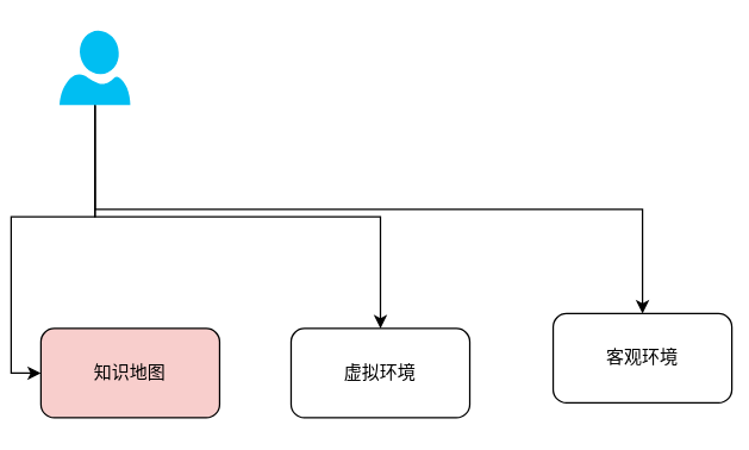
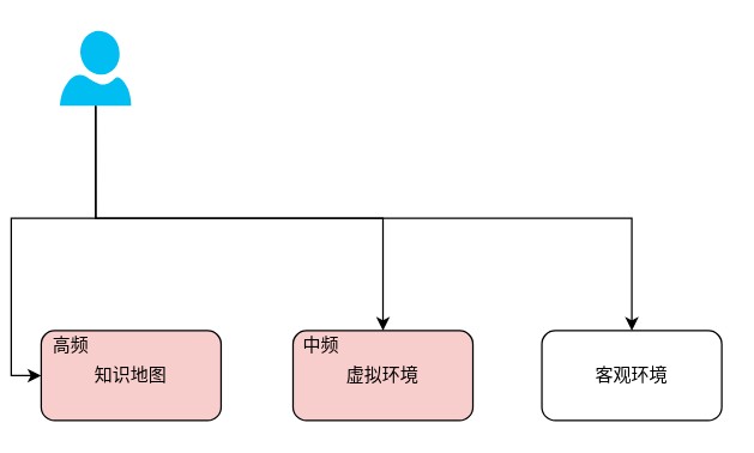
+ <mxCell id="9" value="高频" style="text;html=1;strokeColor=none;fillColor=none;align=center;verticalAlign=middle;whiteSpace=wrap;rounded=0;" vertex="1" parent="1"><mxGeometry x="20" y="220" width="40" height="20" as="geometry" /></mxCell>
+ <mxCell id="10" value="中频" style="text;html=1;strokeColor=none;fillColor=none;align=center;verticalAlign=middle;whiteSpace=wrap;rounded=0;" vertex="1" parent="1"><mxGeometry x="187" y="220" width="40" height="20" as="geometry" /></mxCell>
- <mxCell id="3" value="客观环境" style="rounded=1;whiteSpace=wrap;html=1;" vertex="1" parent="1"><mxGeometry x="364" y="210" width="120" height="60" as="geometry" /></mxCell>
+ <mxCell id="3" value="客观环境" style="rounded=1;whiteSpace=wrap;html=1;" vertex="1" parent="1"><mxGeometry x="354" y="220" width="120" height="60" as="geometry" /></mxCell>
- <mxCell id="2" value="虚拟环境" style="rounded=1;whiteSpace=wrap;html=1;" vertex="1" parent="1"><mxGeometry x="188" y="220" width="120" height="60" as="geometry" /></mxCell>
+ <mxCell id="2" value="虚拟环境" style="rounded=1;whiteSpace=wrap;html=1;fillColor=#f8cecc;" vertex="1" parent="1"><mxGeometry x="188" y="220" width="120" height="60" as="geometry" /></mxCell>
